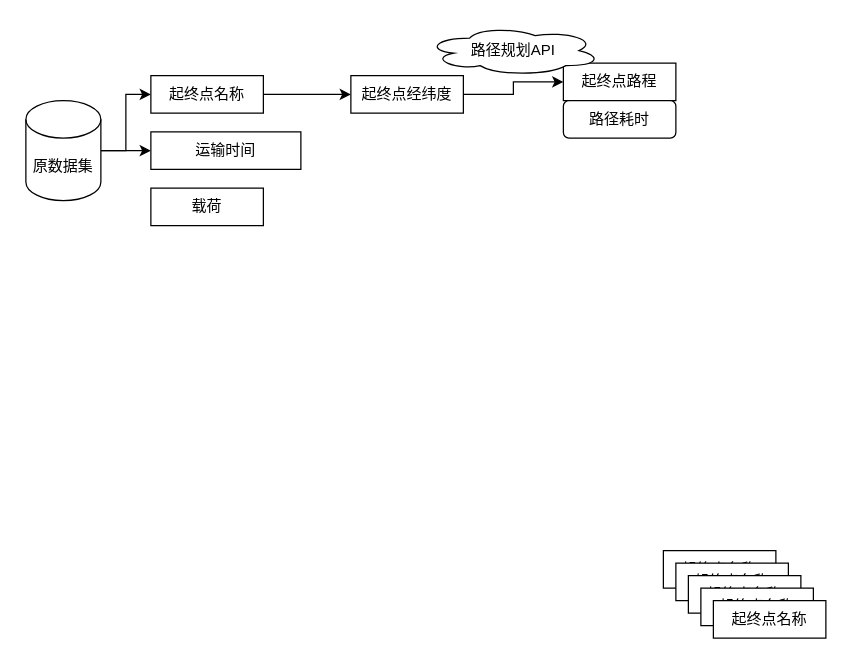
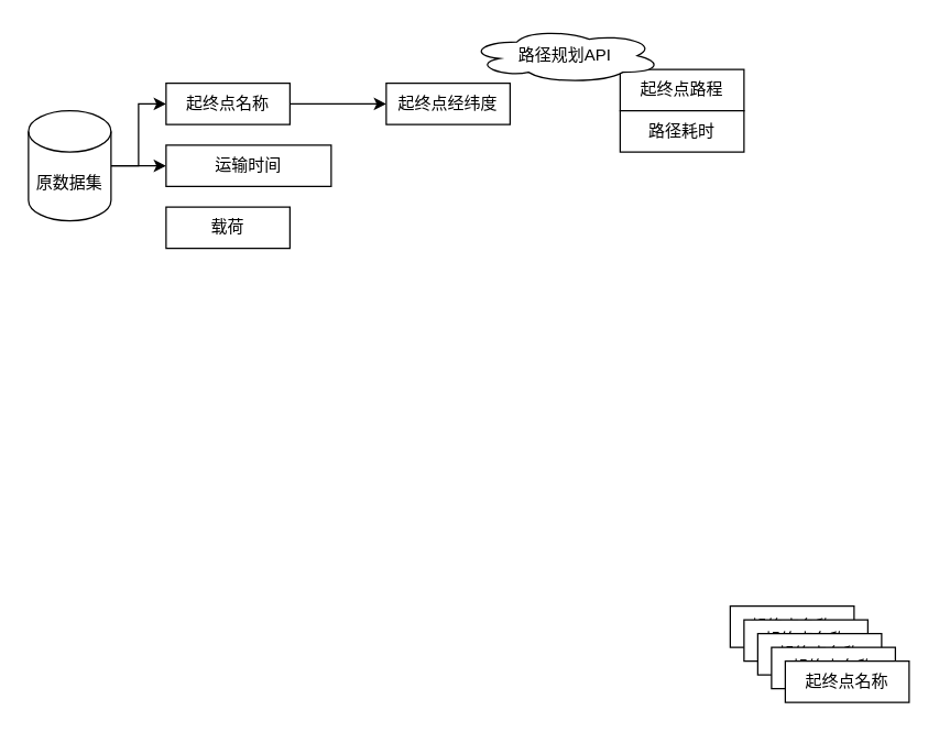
- <mxCell id="9" style="edgeStyle=orthogonalEdgeStyle;rounded=0;orthogonalLoop=1;jettySize=auto;html=1;exitX=1;exitY=0.5;exitDx=0;exitDy=0;entryX=0;entryY=0.5;entryDx=0;entryDy=0;" edge="1" parent="1" source="10" target="11"><mxGeometry relative="1" as="geometry" /></mxCell>
- <mxCell id="18" value="路径耗时" style="whiteSpace=wrap;html=1;rounded=1;" vertex="1" parent="1"><mxGeometry x="450" y="80" width="90" height="30" as="geometry" /></mxCell>
+ <mxCell id="18" value="路径耗时" style="rounded=0;whiteSpace=wrap;html=1;" vertex="1" parent="1"><mxGeometry x="450" y="80" width="90" height="30" as="geometry" /></mxCell>
